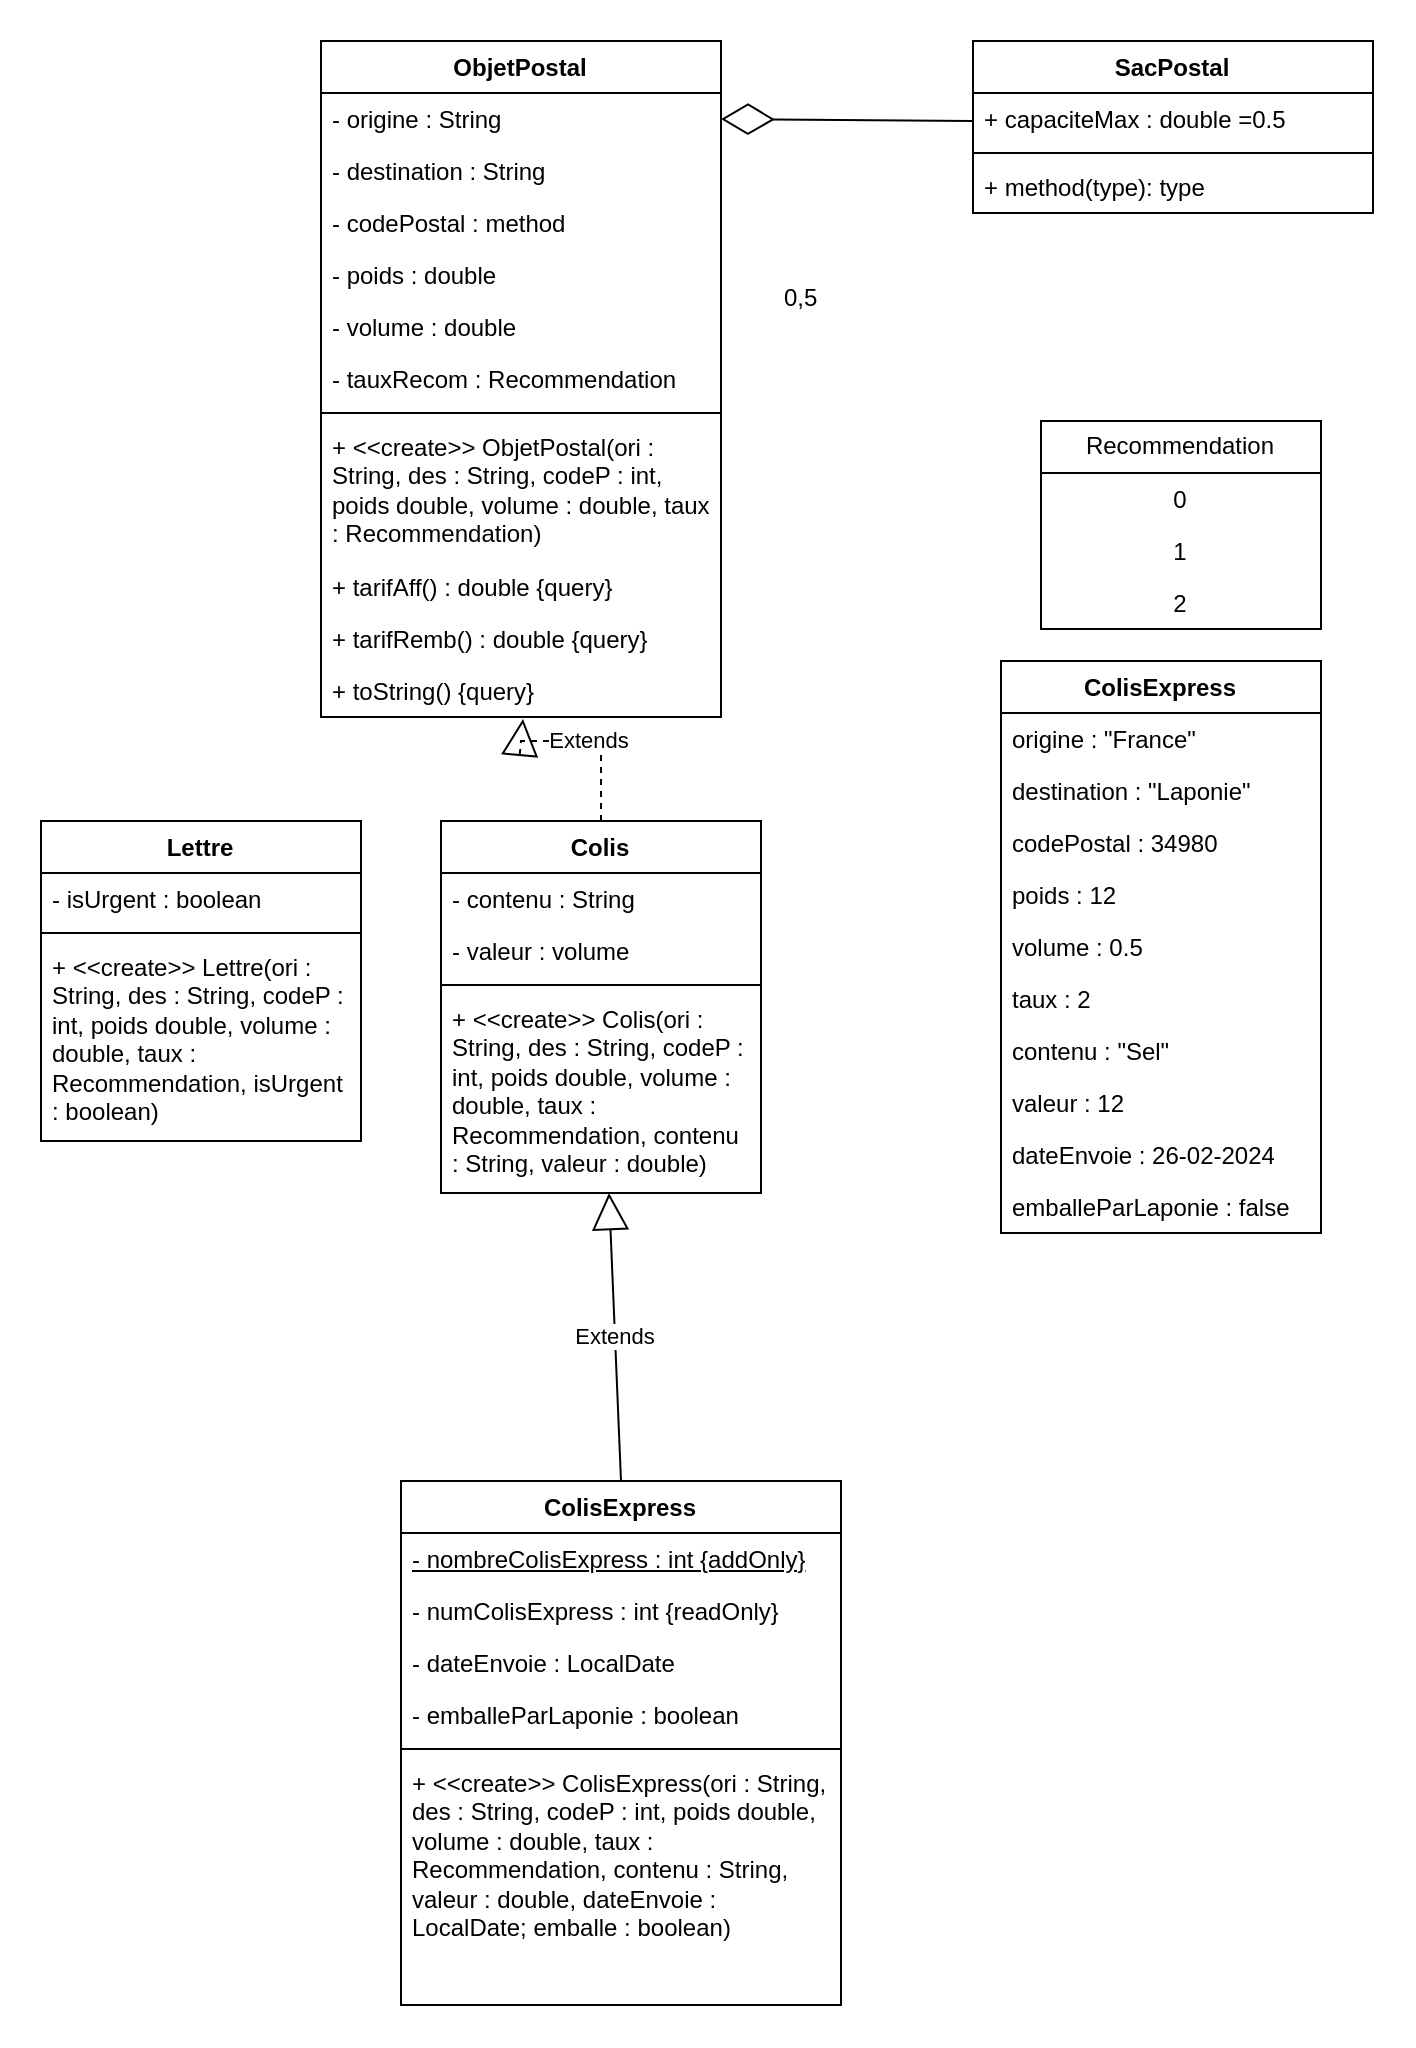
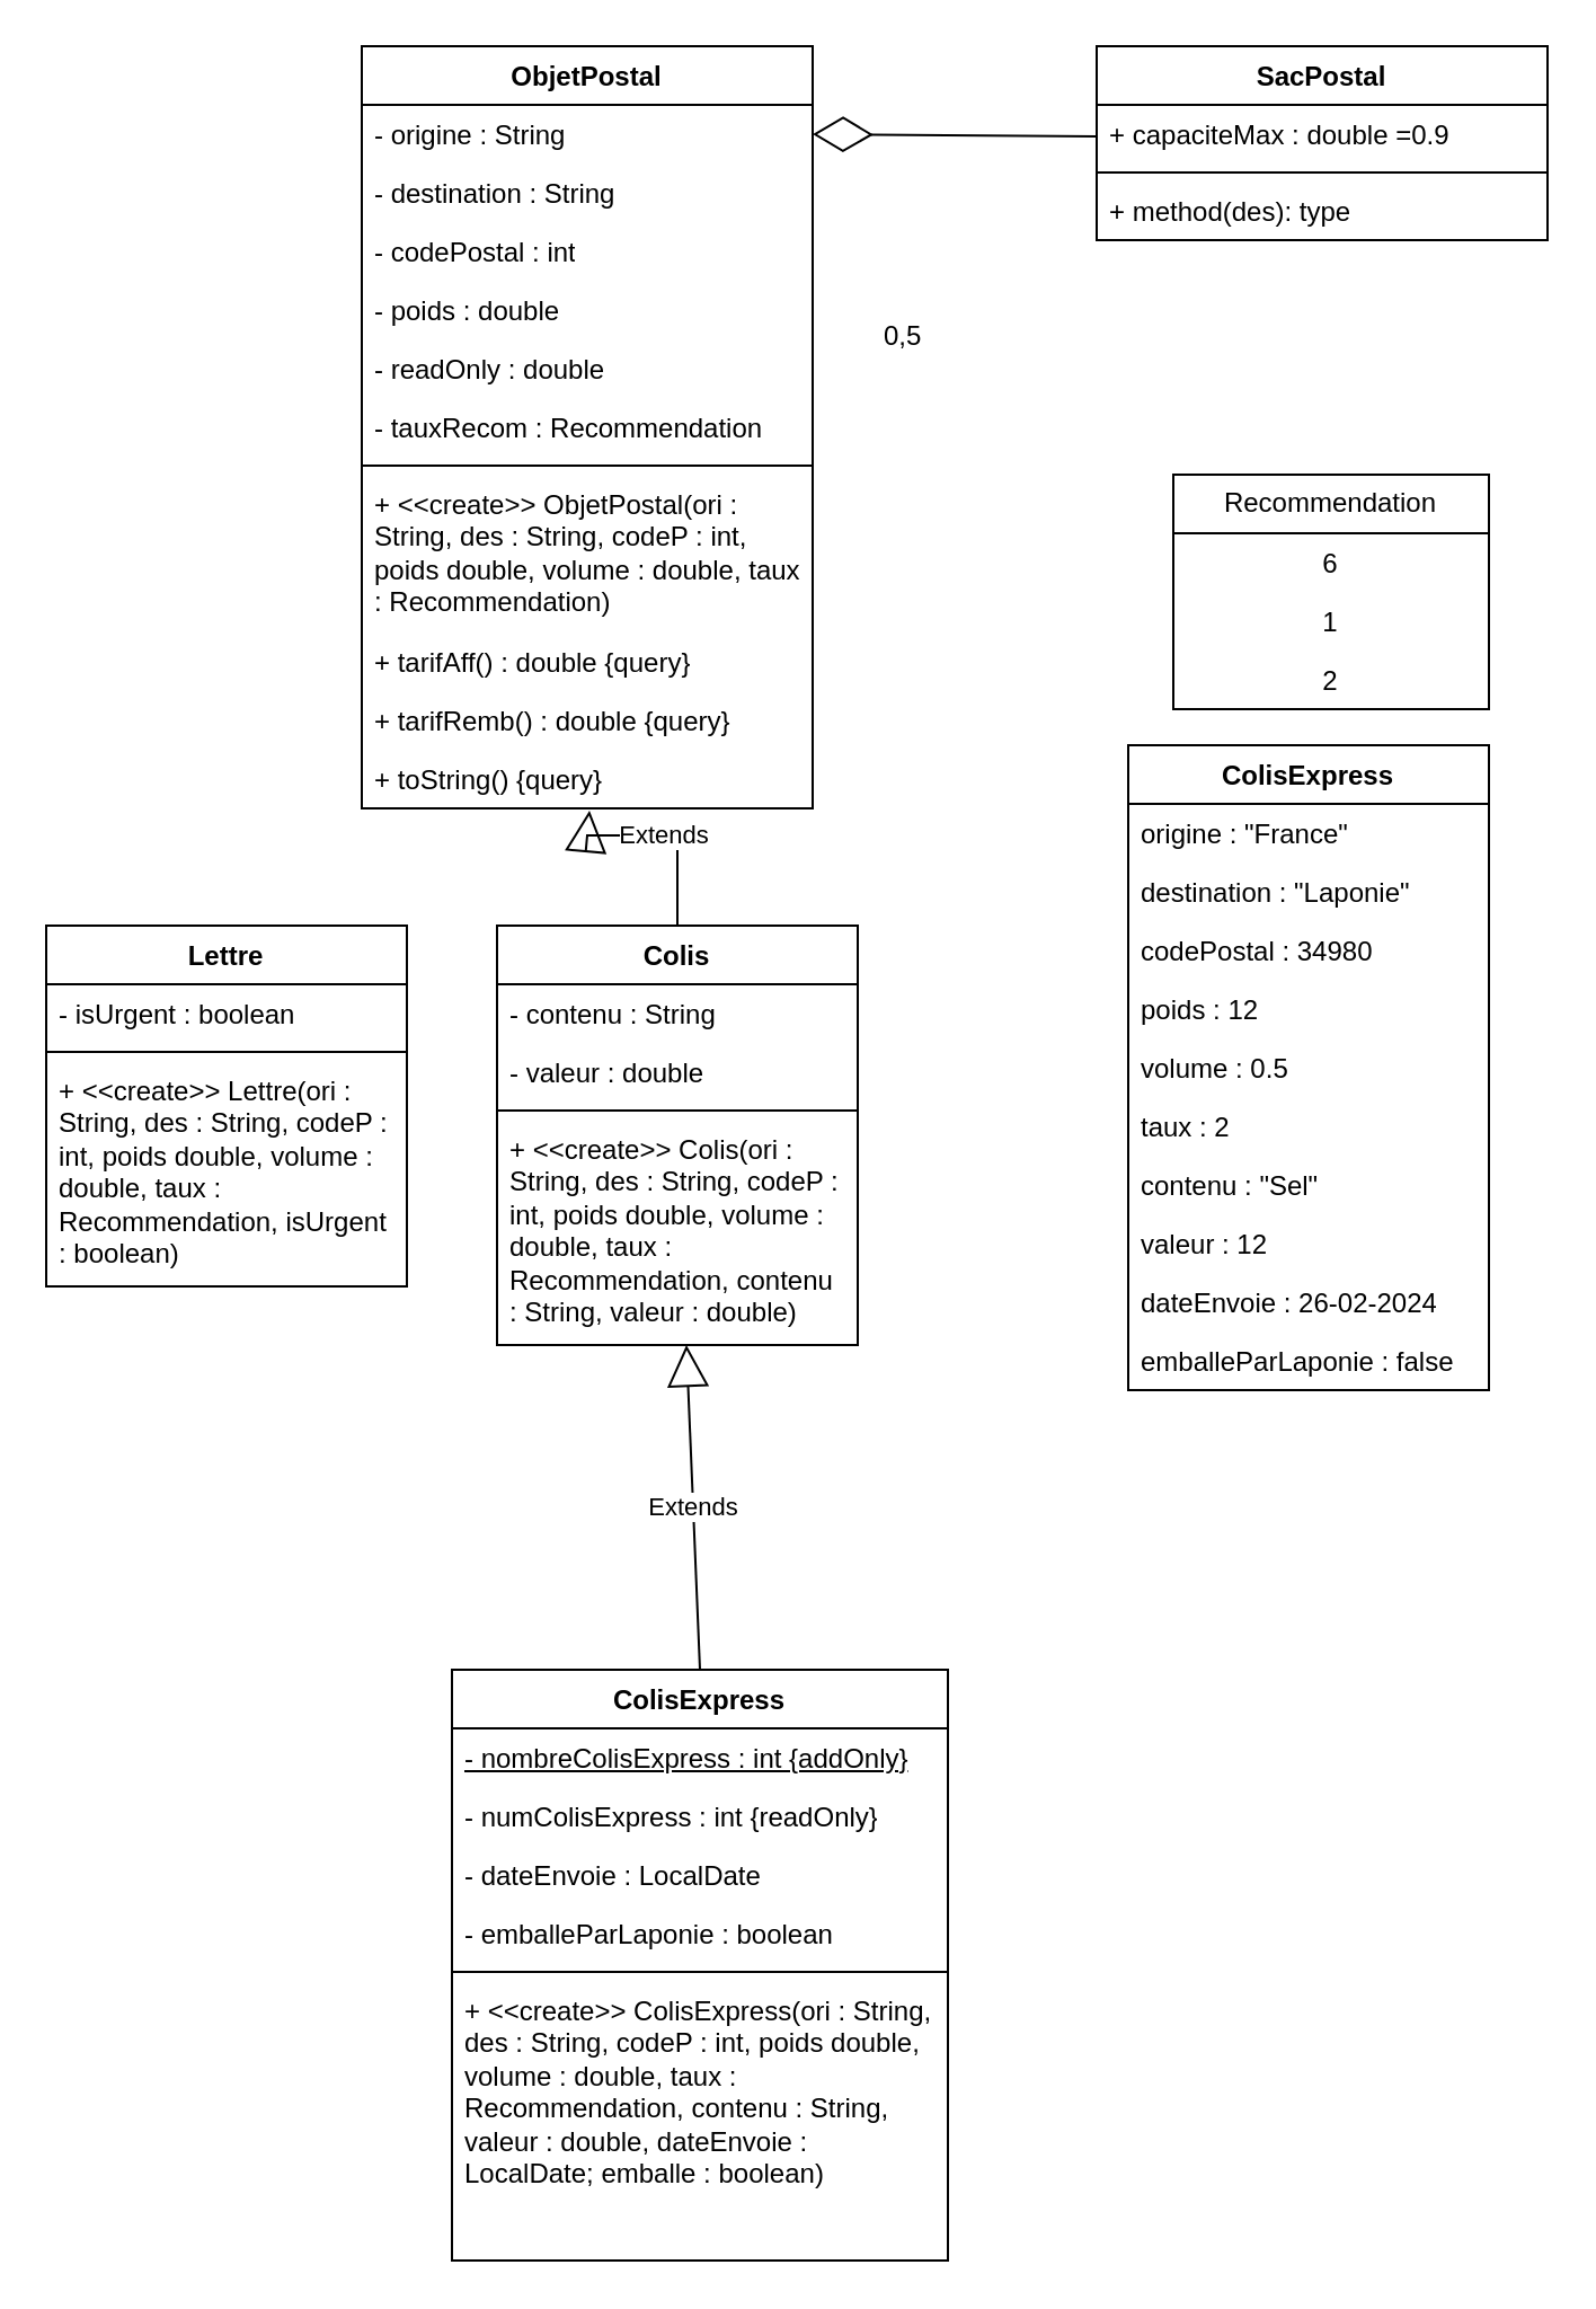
- <mxCell id="48" value="+ capaciteMax : double =0.5" style="text;strokeColor=none;fillColor=none;align=left;verticalAlign=top;spacingLeft=4;spacingRight=4;overflow=hidden;rotatable=0;points=[[0,0.5],[1,0.5]];portConstraint=eastwest;whiteSpace=wrap;html=1;" vertex="1" parent="47"><mxGeometry y="26" width="200" height="26" as="geometry" /></mxCell>
+ <mxCell id="48" value="+ capaciteMax : double =0.9" style="text;strokeColor=none;fillColor=none;align=left;verticalAlign=top;spacingLeft=4;spacingRight=4;overflow=hidden;rotatable=0;points=[[0,0.5],[1,0.5]];portConstraint=eastwest;whiteSpace=wrap;html=1;" vertex="1" parent="47"><mxGeometry y="26" width="200" height="26" as="geometry" /></mxCell>
- <mxCell id="51" value="+ method(type): type" style="text;strokeColor=none;fillColor=none;align=left;verticalAlign=top;spacingLeft=4;spacingRight=4;overflow=hidden;rotatable=0;points=[[0,0.5],[1,0.5]];portConstraint=eastwest;whiteSpace=wrap;html=1;" vertex="1" parent="47"><mxGeometry y="60" width="200" height="26" as="geometry" /></mxCell>
+ <mxCell id="51" value="+ method(des): type" style="text;strokeColor=none;fillColor=none;align=left;verticalAlign=top;spacingLeft=4;spacingRight=4;overflow=hidden;rotatable=0;points=[[0,0.5],[1,0.5]];portConstraint=eastwest;whiteSpace=wrap;html=1;" vertex="1" parent="47"><mxGeometry y="60" width="200" height="26" as="geometry" /></mxCell>
- <mxCell id="5" value="- codePostal : method" style="text;strokeColor=none;fillColor=none;align=left;verticalAlign=top;spacingLeft=4;spacingRight=4;overflow=hidden;rotatable=0;points=[[0,0.5],[1,0.5]];portConstraint=eastwest;whiteSpace=wrap;html=1;" vertex="1" parent="2"><mxGeometry y="78" width="200" height="26" as="geometry" /></mxCell>
+ <mxCell id="5" value="- codePostal : int" style="text;strokeColor=none;fillColor=none;align=left;verticalAlign=top;spacingLeft=4;spacingRight=4;overflow=hidden;rotatable=0;points=[[0,0.5],[1,0.5]];portConstraint=eastwest;whiteSpace=wrap;html=1;" vertex="1" parent="2"><mxGeometry y="78" width="200" height="26" as="geometry" /></mxCell>
- <mxCell id="7" value="- volume : double" style="text;strokeColor=none;fillColor=none;align=left;verticalAlign=top;spacingLeft=4;spacingRight=4;overflow=hidden;rotatable=0;points=[[0,0.5],[1,0.5]];portConstraint=eastwest;whiteSpace=wrap;html=1;" vertex="1" parent="2"><mxGeometry y="130" width="200" height="26" as="geometry" /></mxCell>
+ <mxCell id="7" value="- readOnly : double" style="text;strokeColor=none;fillColor=none;align=left;verticalAlign=top;spacingLeft=4;spacingRight=4;overflow=hidden;rotatable=0;points=[[0,0.5],[1,0.5]];portConstraint=eastwest;whiteSpace=wrap;html=1;" vertex="1" parent="2"><mxGeometry y="130" width="200" height="26" as="geometry" /></mxCell>
- <mxCell id="15" value="0" style="text;strokeColor=none;fillColor=none;align=center;verticalAlign=top;spacingLeft=4;spacingRight=4;overflow=hidden;rotatable=0;points=[[0,0.5],[1,0.5]];portConstraint=eastwest;whiteSpace=wrap;html=1;" vertex="1" parent="14"><mxGeometry y="26" width="140" height="26" as="geometry" /></mxCell>
+ <mxCell id="15" value="6" style="text;strokeColor=none;fillColor=none;align=center;verticalAlign=top;spacingLeft=4;spacingRight=4;overflow=hidden;rotatable=0;points=[[0,0.5],[1,0.5]];portConstraint=eastwest;whiteSpace=wrap;html=1;" vertex="1" parent="14"><mxGeometry y="26" width="140" height="26" as="geometry" /></mxCell>
- <mxCell id="34" value="Extends" style="endArrow=block;endSize=16;endFill=0;html=1;rounded=0;exitX=0.5;exitY=0;exitDx=0;exitDy=0;entryX=0.505;entryY=1.038;entryDx=0;entryDy=0;entryPerimeter=0;dashed=1;" edge="1" parent="1" source="22" target="13"><mxGeometry width="160" relative="1" as="geometry"><mxPoint x="390" y="350" as="sourcePoint" /><mxPoint x="290" y="330" as="targetPoint" /><Array as="points"><mxPoint x="300" y="370" /><mxPoint x="260" y="370" /></Array></mxGeometry></mxCell>
+ <mxCell id="34" value="Extends" style="endArrow=block;endSize=16;endFill=0;html=1;rounded=0;exitX=0.5;exitY=0;exitDx=0;exitDy=0;entryX=0.505;entryY=1.038;entryDx=0;entryDy=0;entryPerimeter=0;" edge="1" parent="1" source="22" target="13"><mxGeometry width="160" relative="1" as="geometry"><mxPoint x="390" y="350" as="sourcePoint" /><mxPoint x="290" y="330" as="targetPoint" /><Array as="points"><mxPoint x="300" y="370" /><mxPoint x="260" y="370" /></Array></mxGeometry></mxCell>
- <mxCell id="24" value="- valeur : volume" style="text;strokeColor=none;fillColor=none;align=left;verticalAlign=top;spacingLeft=4;spacingRight=4;overflow=hidden;rotatable=0;points=[[0,0.5],[1,0.5]];portConstraint=eastwest;whiteSpace=wrap;html=1;" vertex="1" parent="22"><mxGeometry y="52" width="160" height="26" as="geometry" /></mxCell>
+ <mxCell id="24" value="- valeur : double" style="text;strokeColor=none;fillColor=none;align=left;verticalAlign=top;spacingLeft=4;spacingRight=4;overflow=hidden;rotatable=0;points=[[0,0.5],[1,0.5]];portConstraint=eastwest;whiteSpace=wrap;html=1;" vertex="1" parent="22"><mxGeometry y="52" width="160" height="26" as="geometry" /></mxCell>
